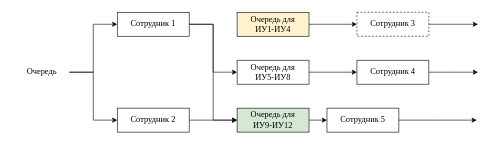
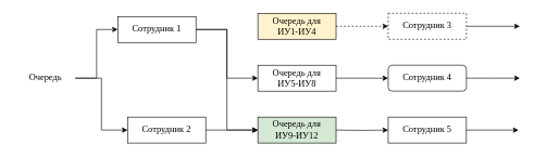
- <mxCell id="5" value="&lt;font style=&quot;font-size: 14px;&quot; face=&quot;Times New Roman&quot;&gt;Сотрудник 1&lt;/font&gt;" style="rounded=0;whiteSpace=wrap;html=1;" parent="1" vertex="1"><mxGeometry x="195" y="20" width="120" height="40" as="geometry" /></mxCell>
+ <mxCell id="5" value="&lt;font style=&quot;font-size: 14px;&quot; face=&quot;Times New Roman&quot;&gt;Сотрудник 1&lt;/font&gt;" style="rounded=0;whiteSpace=wrap;html=1;" parent="1" vertex="1"><mxGeometry x="180" y="25" width="120" height="40" as="geometry" /></mxCell>
- <mxCell id="13" style="edgeStyle=orthogonalEdgeStyle;rounded=0;orthogonalLoop=1;jettySize=auto;html=1;exitX=1;exitY=0.5;exitDx=0;exitDy=0;entryX=0;entryY=0.5;entryDx=0;entryDy=0;fontFamily=Times New Roman;fontSize=14;" parent="1" source="14" target="10" edge="1"><mxGeometry relative="1" as="geometry" /></mxCell>
+ <mxCell id="13" style="edgeStyle=orthogonalEdgeStyle;rounded=0;orthogonalLoop=1;jettySize=auto;html=1;exitX=1;exitY=0.5;exitDx=0;exitDy=0;entryX=0;entryY=0.5;entryDx=0;entryDy=0;fontFamily=Times New Roman;fontSize=14;dashed=1;" parent="1" source="14" target="10" edge="1"><mxGeometry relative="1" as="geometry" /></mxCell>
- <mxCell id="21" value="&lt;font style=&quot;font-size: 14px;&quot; face=&quot;Times New Roman&quot;&gt;Сотрудник 4&lt;br&gt;&lt;/font&gt;" style="rounded=0;whiteSpace=wrap;html=1;" vertex="1" parent="1"><mxGeometry x="595" y="100" width="120" height="40" as="geometry" /></mxCell>
+ <mxCell id="21" value="&lt;font style=&quot;font-size: 14px;&quot; face=&quot;Times New Roman&quot;&gt;Сотрудник 4&lt;br&gt;&lt;/font&gt;" style="whiteSpace=wrap;html=1;rounded=1;" vertex="1" parent="1"><mxGeometry x="595" y="100" width="120" height="40" as="geometry" /></mxCell>
- <mxCell id="12" value="&lt;font style=&quot;font-size: 14px;&quot; face=&quot;Times New Roman&quot;&gt;Сотрудник 5&lt;br&gt;&lt;/font&gt;" style="rounded=0;whiteSpace=wrap;html=1;" parent="1" vertex="1"><mxGeometry x="545" y="180" width="120" height="40" as="geometry" /></mxCell>
+ <mxCell id="12" value="&lt;font style=&quot;font-size: 14px;&quot; face=&quot;Times New Roman&quot;&gt;Сотрудник 5&lt;br&gt;&lt;/font&gt;" style="rounded=0;whiteSpace=wrap;html=1;" parent="1" vertex="1"><mxGeometry x="595" y="180" width="120" height="40" as="geometry" /></mxCell>
